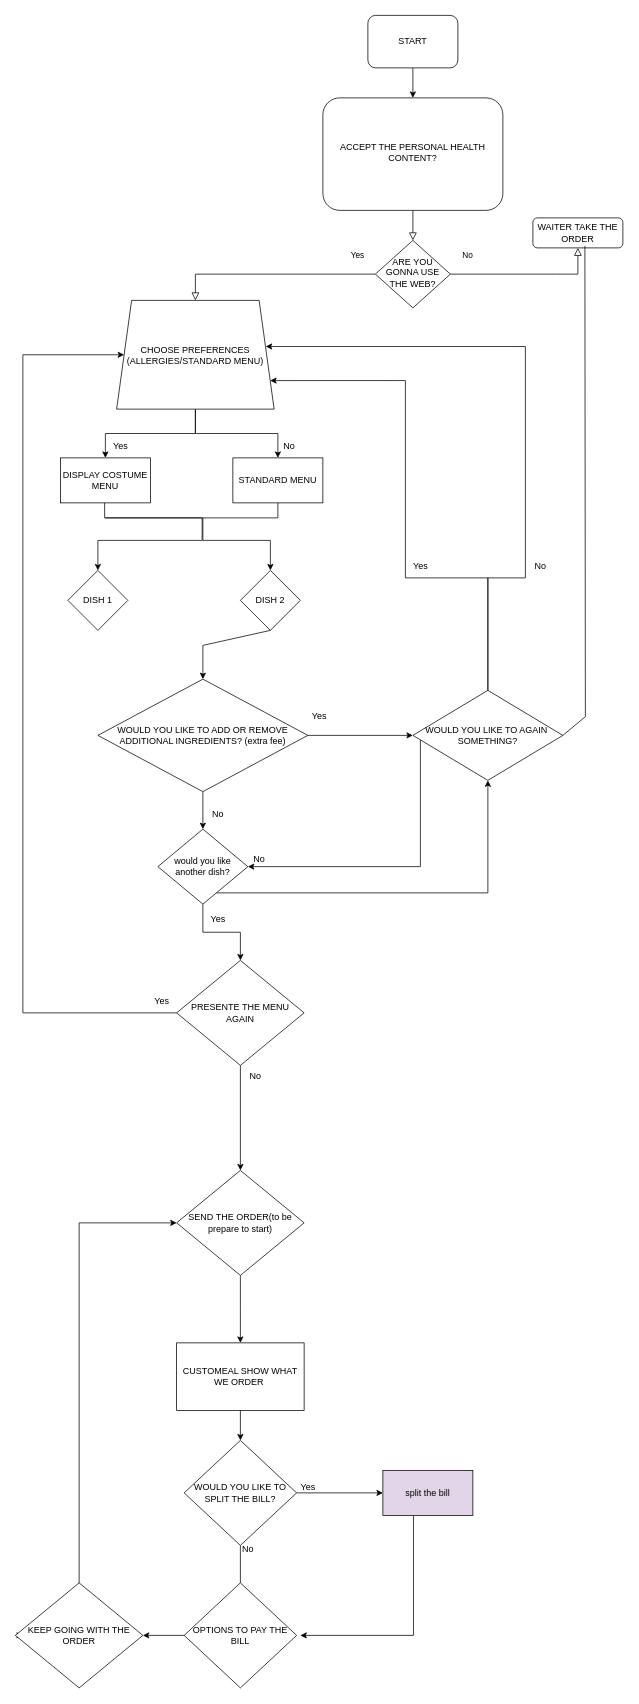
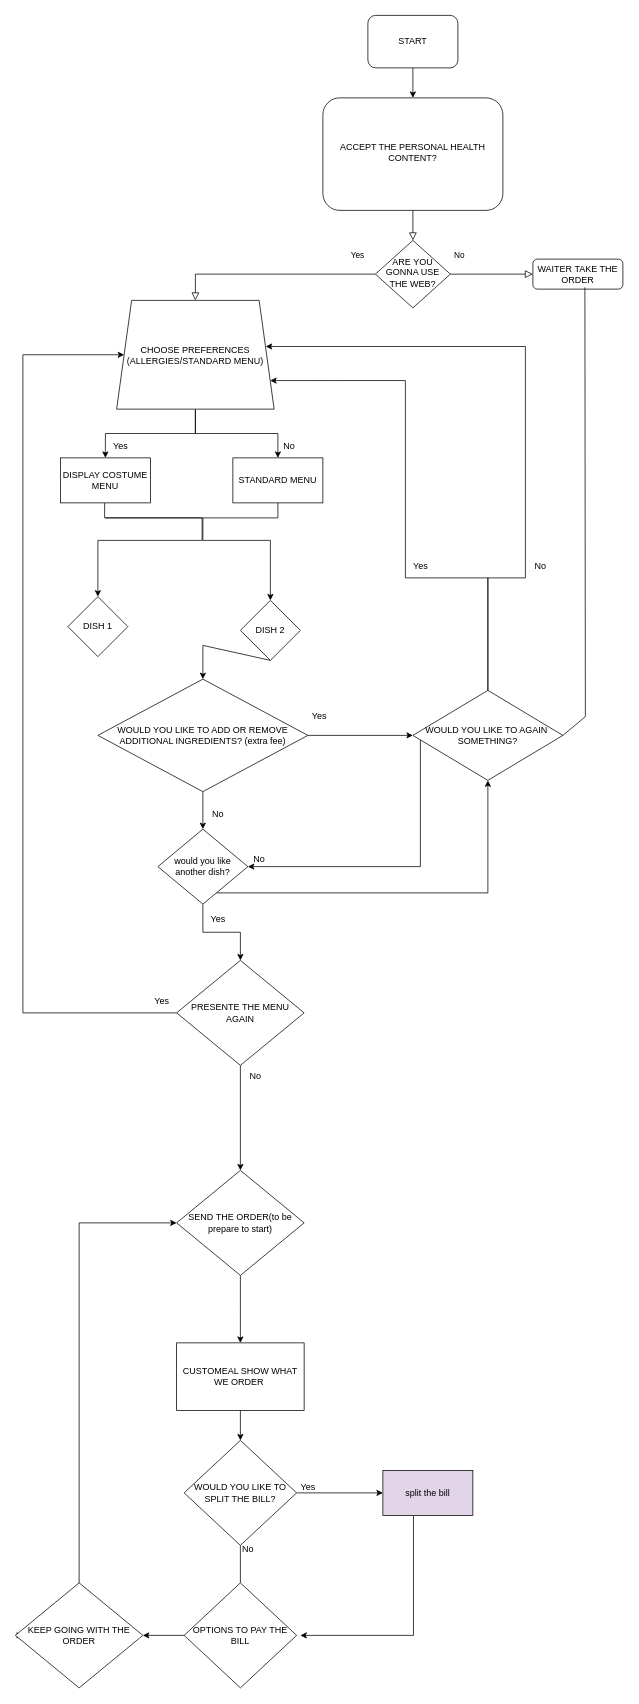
- <mxCell id="8" value="WAITER TAKE THE ORDER" style="rounded=1;whiteSpace=wrap;html=1;fontSize=12;glass=0;strokeWidth=1;shadow=0;" parent="1" vertex="1"><mxGeometry x="710" y="290" width="120" height="40" as="geometry" /></mxCell>
+ <mxCell id="8" value="WAITER TAKE THE ORDER" style="rounded=1;whiteSpace=wrap;html=1;fontSize=12;glass=0;strokeWidth=1;shadow=0;" parent="1" vertex="1"><mxGeometry x="710" y="345" width="120" height="40" as="geometry" /></mxCell>
- <mxCell id="49" value="DISH 1" style="rhombus;whiteSpace=wrap;html=1;direction=south;" vertex="1" parent="1"><mxGeometry x="90" y="760" width="80" height="80" as="geometry" /></mxCell>
+ <mxCell id="49" value="DISH 1" style="rhombus;whiteSpace=wrap;html=1;direction=south;" vertex="1" parent="1"><mxGeometry x="90" y="795" width="80" height="80" as="geometry" /></mxCell>
- <mxCell id="48" value="DISH 2" style="rhombus;whiteSpace=wrap;html=1;" vertex="1" parent="1"><mxGeometry x="320" y="760" width="80" height="80" as="geometry" /></mxCell>
+ <mxCell id="48" value="DISH 2" style="rhombus;whiteSpace=wrap;html=1;" vertex="1" parent="1"><mxGeometry x="320" y="800" width="80" height="80" as="geometry" /></mxCell>
